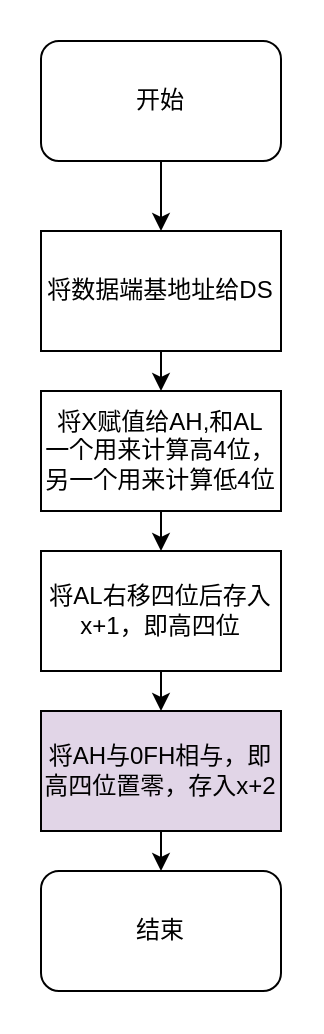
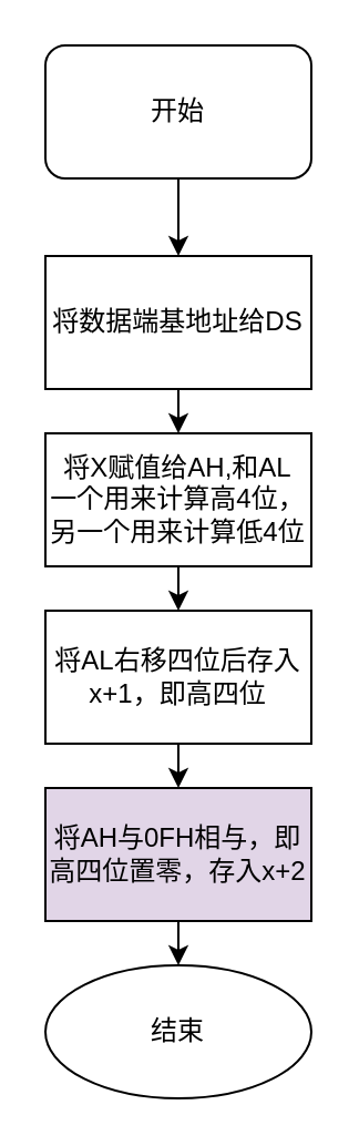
- <mxCell id="11" value="结束" style="rounded=1;whiteSpace=wrap;html=1;" vertex="1" parent="1"><mxGeometry x="20" y="435" width="120" height="60" as="geometry" /></mxCell>
+ <mxCell id="11" value="结束" style="ellipse;whiteSpace=wrap;html=1;" vertex="1" parent="1"><mxGeometry x="20" y="435" width="120" height="60" as="geometry" /></mxCell>
